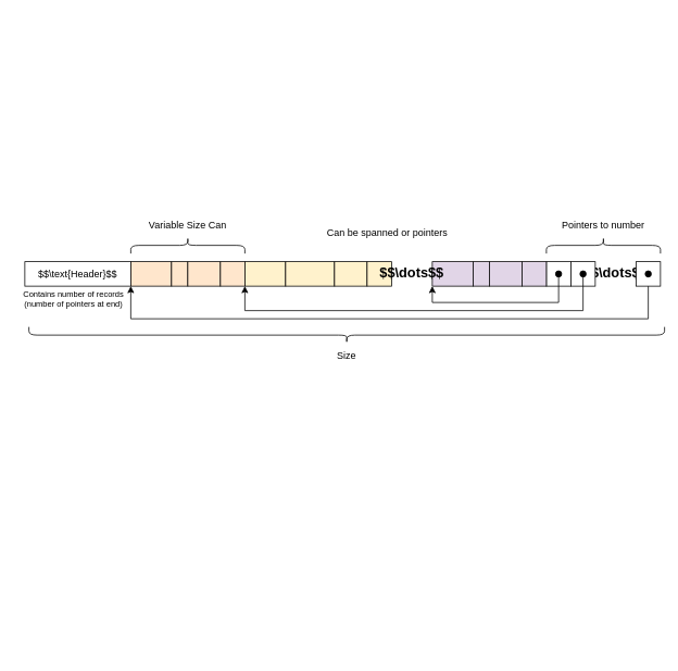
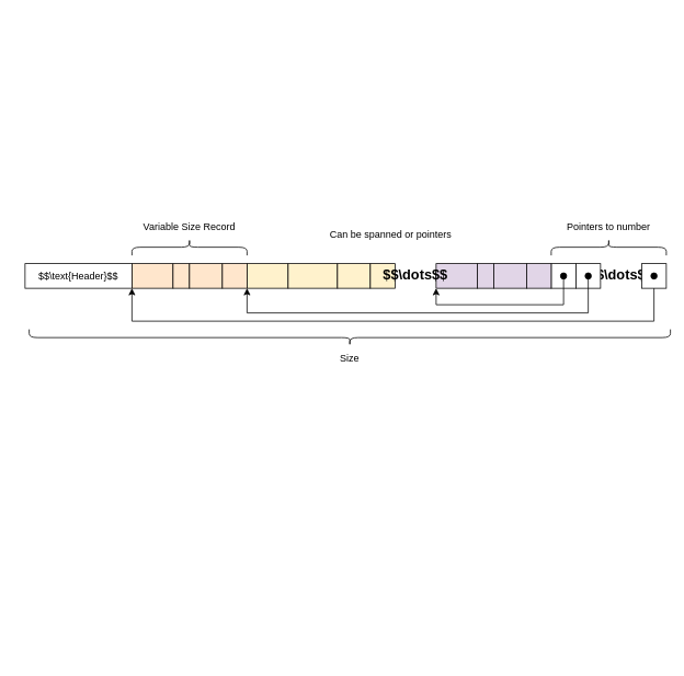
- <mxCell id="27" value="Variable Size Can" style="text;html=1;strokeColor=none;fillColor=none;align=center;verticalAlign=middle;whiteSpace=wrap;rounded=0;" vertex="1" parent="1"><mxGeometry x="160" y="260" width="140" height="30" as="geometry" /></mxCell>
+ <mxCell id="27" value="Variable Size Record" style="text;html=1;strokeColor=none;fillColor=none;align=center;verticalAlign=middle;whiteSpace=wrap;rounded=0;" vertex="1" parent="1"><mxGeometry x="160" y="260" width="140" height="30" as="geometry" /></mxCell>
- <mxCell id="30" value="Contains number of records (number of pointers at end)" style="text;html=1;strokeColor=none;fillColor=none;align=center;verticalAlign=middle;whiteSpace=wrap;rounded=0;fontSize=10;" vertex="1" parent="1"><mxGeometry x="20" y="350" width="140" height="30" as="geometry" /></mxCell>
